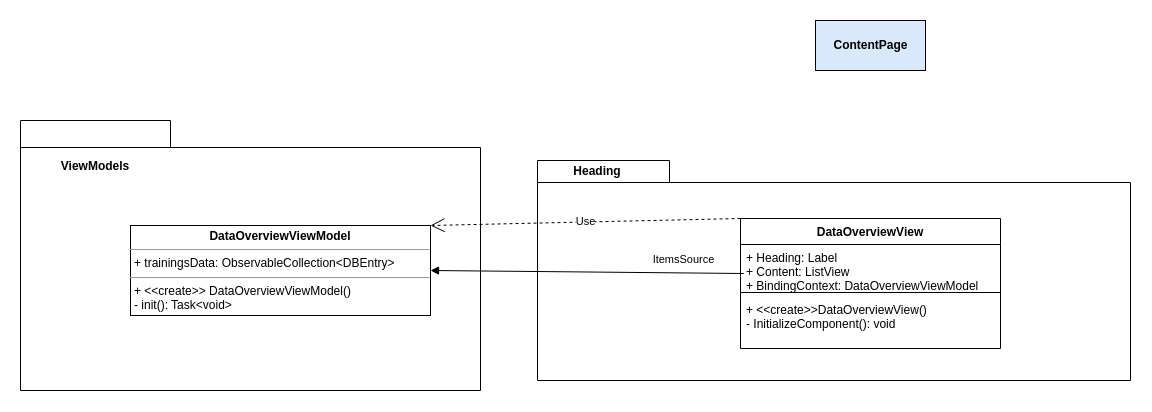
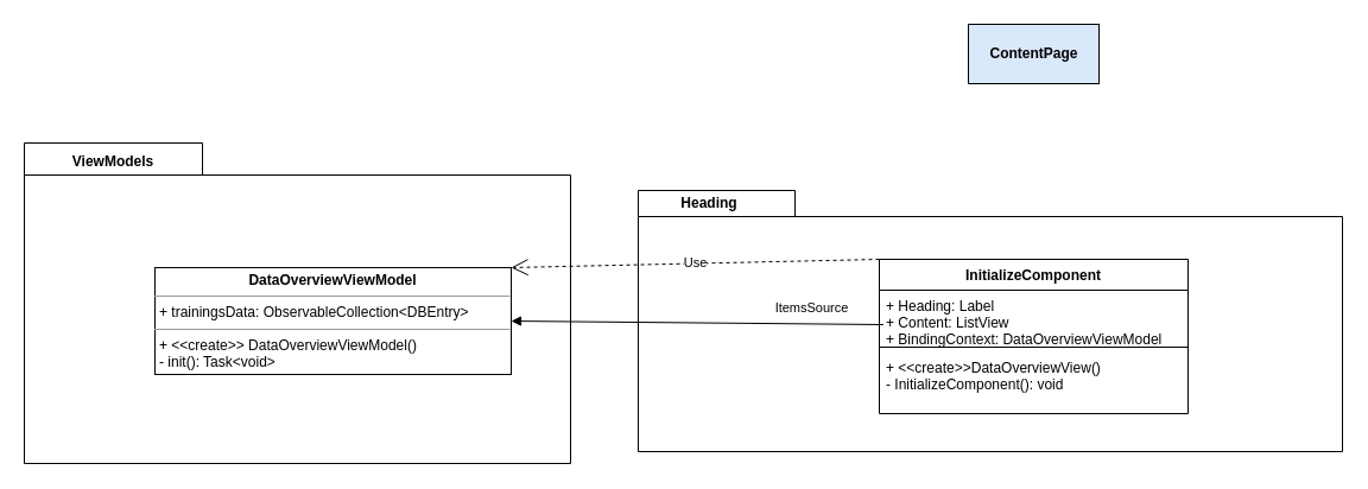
- <mxCell id="5" value="ViewModels" style="text;align=center;fontStyle=1;verticalAlign=middle;spacingLeft=3;spacingRight=3;strokeColor=none;rotatable=0;points=[[0,0.5],[1,0.5]];portConstraint=eastwest;" vertex="1" parent="1"><mxGeometry x="30" y="150" width="130" height="30" as="geometry" /></mxCell>
+ <mxCell id="5" value="ViewModels" style="text;align=center;fontStyle=1;verticalAlign=middle;spacingLeft=3;spacingRight=3;strokeColor=none;rotatable=0;points=[[0,0.5],[1,0.5]];portConstraint=eastwest;" vertex="1" parent="1"><mxGeometry x="30" y="120" width="130" height="30" as="geometry" /></mxCell>
- <mxCell id="7" value="DataOverviewView" style="swimlane;fontStyle=1;align=center;verticalAlign=top;childLayout=stackLayout;horizontal=1;startSize=26;horizontalStack=0;resizeParent=1;resizeParentMax=0;resizeLast=0;collapsible=1;marginBottom=0;" vertex="1" parent="1"><mxGeometry x="740" y="218" width="260" height="130" as="geometry" /></mxCell>
+ <mxCell id="7" value="InitializeComponent" style="swimlane;fontStyle=1;align=center;verticalAlign=top;childLayout=stackLayout;horizontal=1;startSize=26;horizontalStack=0;resizeParent=1;resizeParentMax=0;resizeLast=0;collapsible=1;marginBottom=0;" vertex="1" parent="1"><mxGeometry x="740" y="218" width="260" height="130" as="geometry" /></mxCell>
